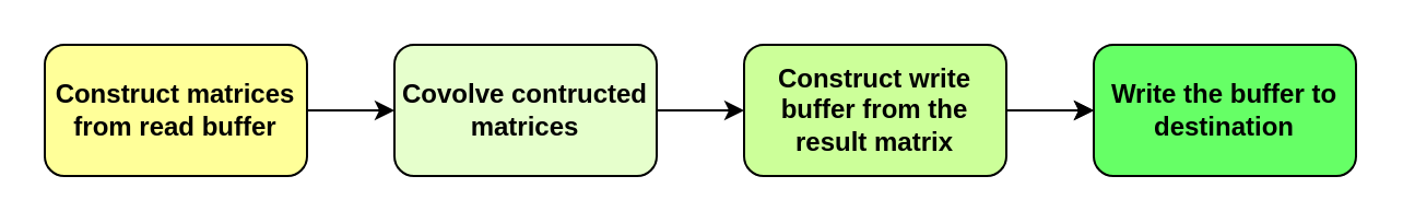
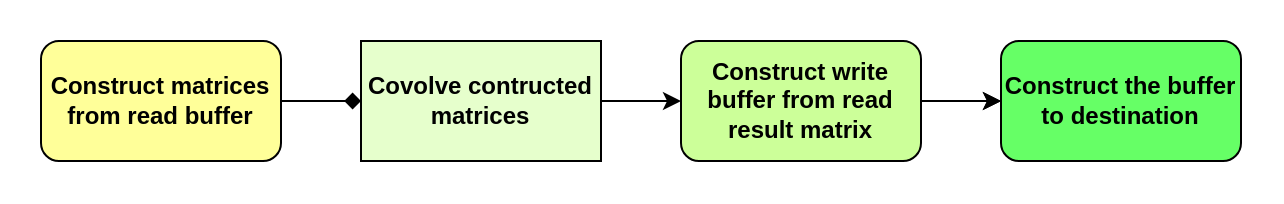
- <mxCell id="9" style="edgeStyle=orthogonalEdgeStyle;rounded=0;orthogonalLoop=1;jettySize=auto;html=1;exitX=1;exitY=0.5;exitDx=0;exitDy=0;entryX=0;entryY=0.5;entryDx=0;entryDy=0;" edge="1" parent="1" source="2" target="7"><mxGeometry relative="1" as="geometry" /></mxCell>
+ <mxCell id="9" style="edgeStyle=orthogonalEdgeStyle;rounded=0;orthogonalLoop=1;jettySize=auto;html=1;exitX=1;exitY=0.5;exitDx=0;exitDy=0;entryX=0;entryY=0.5;entryDx=0;entryDy=0;endArrow=diamond;" edge="1" parent="1" source="2" target="7"><mxGeometry relative="1" as="geometry" /></mxCell>
- <mxCell id="7" value="&lt;b&gt;Covolve contructed matrices&lt;/b&gt;" style="rounded=1;whiteSpace=wrap;html=1;fillColor=#E6FFCC;" vertex="1" parent="1"><mxGeometry x="180" y="20" width="120" height="60" as="geometry" /></mxCell>
+ <mxCell id="7" value="&lt;b&gt;Covolve contructed matrices&lt;/b&gt;" style="whiteSpace=wrap;html=1;fillColor=#E6FFCC;rounded=0;" vertex="1" parent="1"><mxGeometry x="180" y="20" width="120" height="60" as="geometry" /></mxCell>
- <mxCell id="5" value="&lt;b&gt;Construct write buffer from the result matrix&lt;/b&gt;" style="rounded=1;whiteSpace=wrap;html=1;fillColor=#CCFF99;" vertex="1" parent="1"><mxGeometry x="340" y="20" width="120" height="60" as="geometry" /></mxCell>
+ <mxCell id="5" value="&lt;b&gt;Construct write buffer from read result matrix&lt;/b&gt;" style="rounded=1;whiteSpace=wrap;html=1;fillColor=#CCFF99;" vertex="1" parent="1"><mxGeometry x="340" y="20" width="120" height="60" as="geometry" /></mxCell>
- <mxCell id="8" value="&lt;b&gt;Write the buffer to destination&lt;/b&gt;" style="rounded=1;whiteSpace=wrap;html=1;fillColor=#66FF66;" vertex="1" parent="1"><mxGeometry x="500" y="20" width="120" height="60" as="geometry" /></mxCell>
+ <mxCell id="8" value="&lt;b&gt;Construct the buffer to destination&lt;/b&gt;" style="rounded=1;whiteSpace=wrap;html=1;fillColor=#66FF66;" vertex="1" parent="1"><mxGeometry x="500" y="20" width="120" height="60" as="geometry" /></mxCell>
